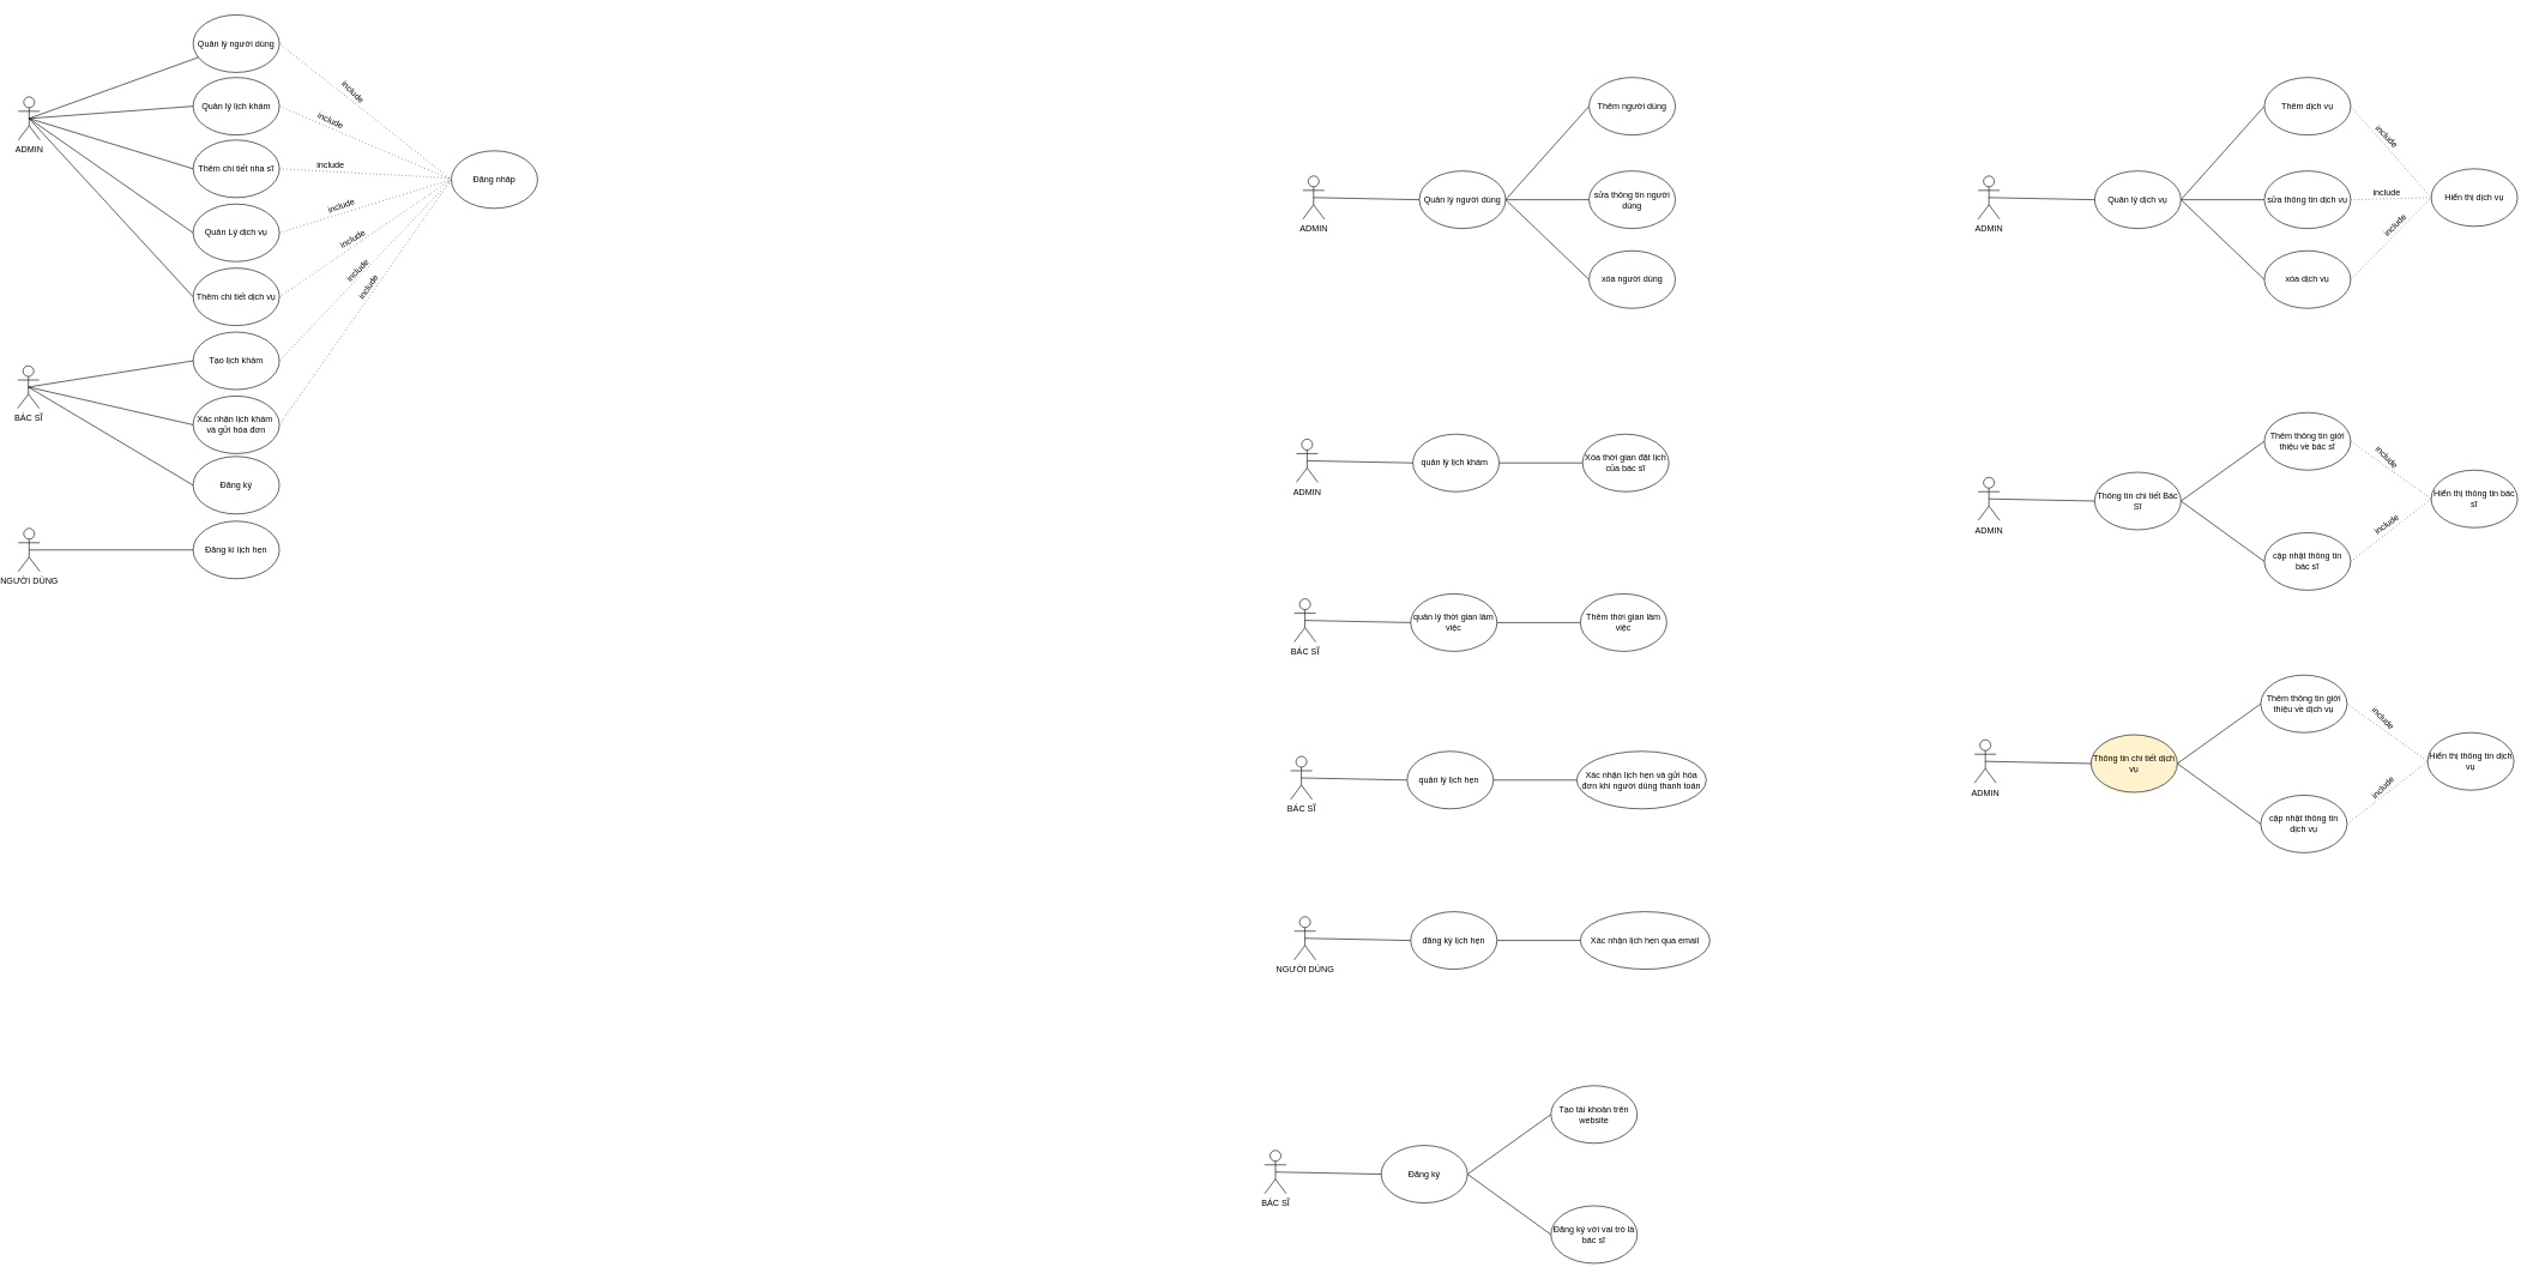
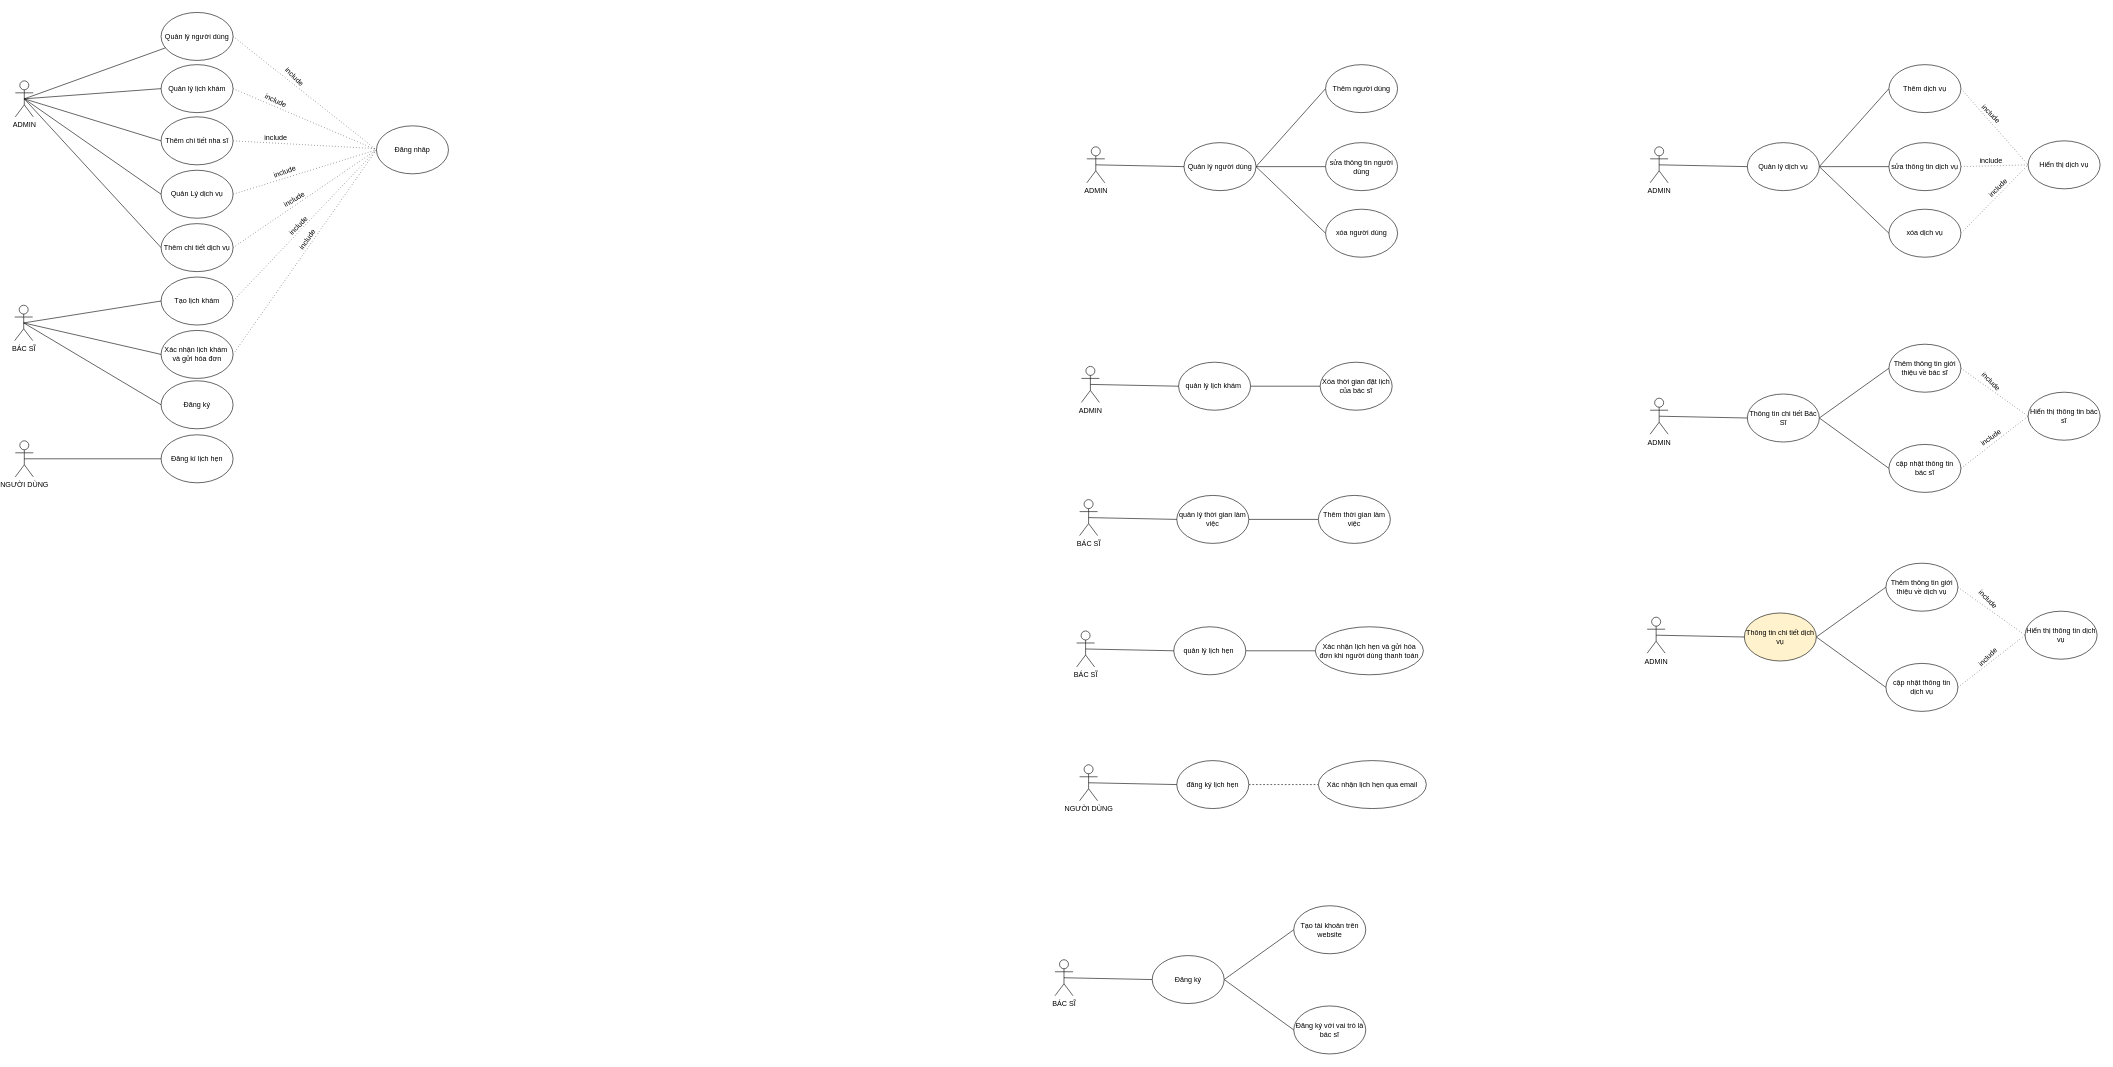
- <mxCell id="102" style="edgeStyle=none;rounded=0;orthogonalLoop=1;jettySize=auto;html=1;exitX=1;exitY=0.5;exitDx=0;exitDy=0;entryX=0;entryY=0.5;entryDx=0;entryDy=0;endArrow=none;endFill=0;" parent="1" source="103" target="104" edge="1"><mxGeometry relative="1" as="geometry" /></mxCell>
+ <mxCell id="102" style="edgeStyle=none;rounded=0;orthogonalLoop=1;jettySize=auto;html=1;exitX=1;exitY=0.5;exitDx=0;exitDy=0;entryX=0;entryY=0.5;entryDx=0;entryDy=0;endArrow=none;endFill=0;dashed=1;" parent="1" source="103" target="104" edge="1"><mxGeometry relative="1" as="geometry" /></mxCell>
